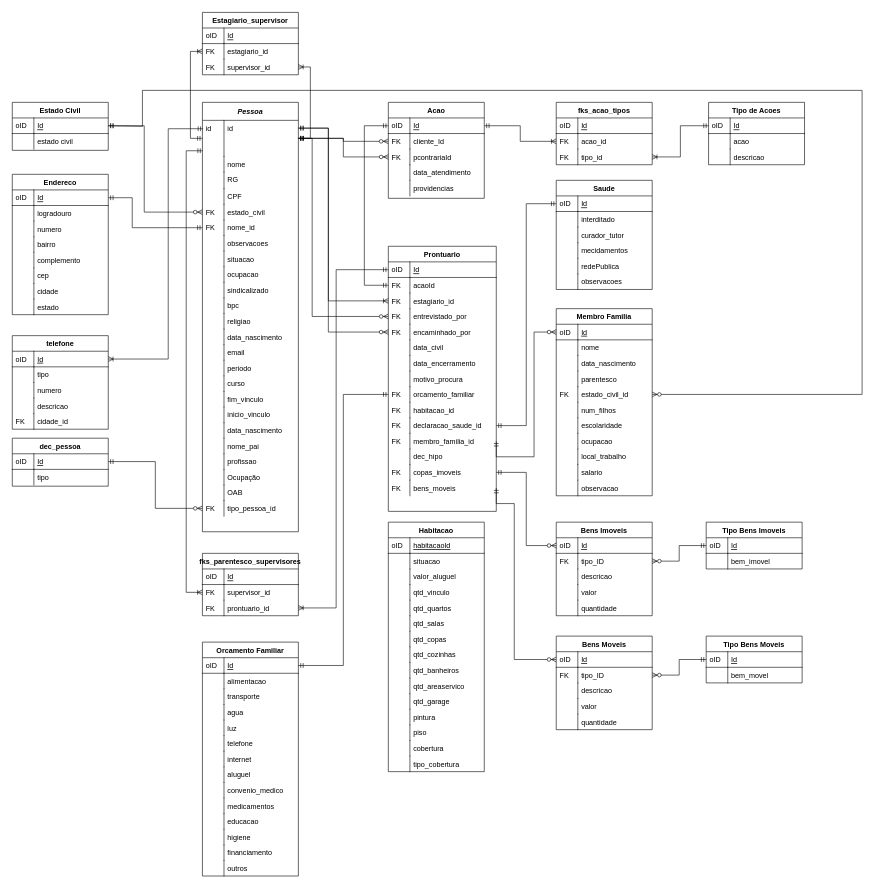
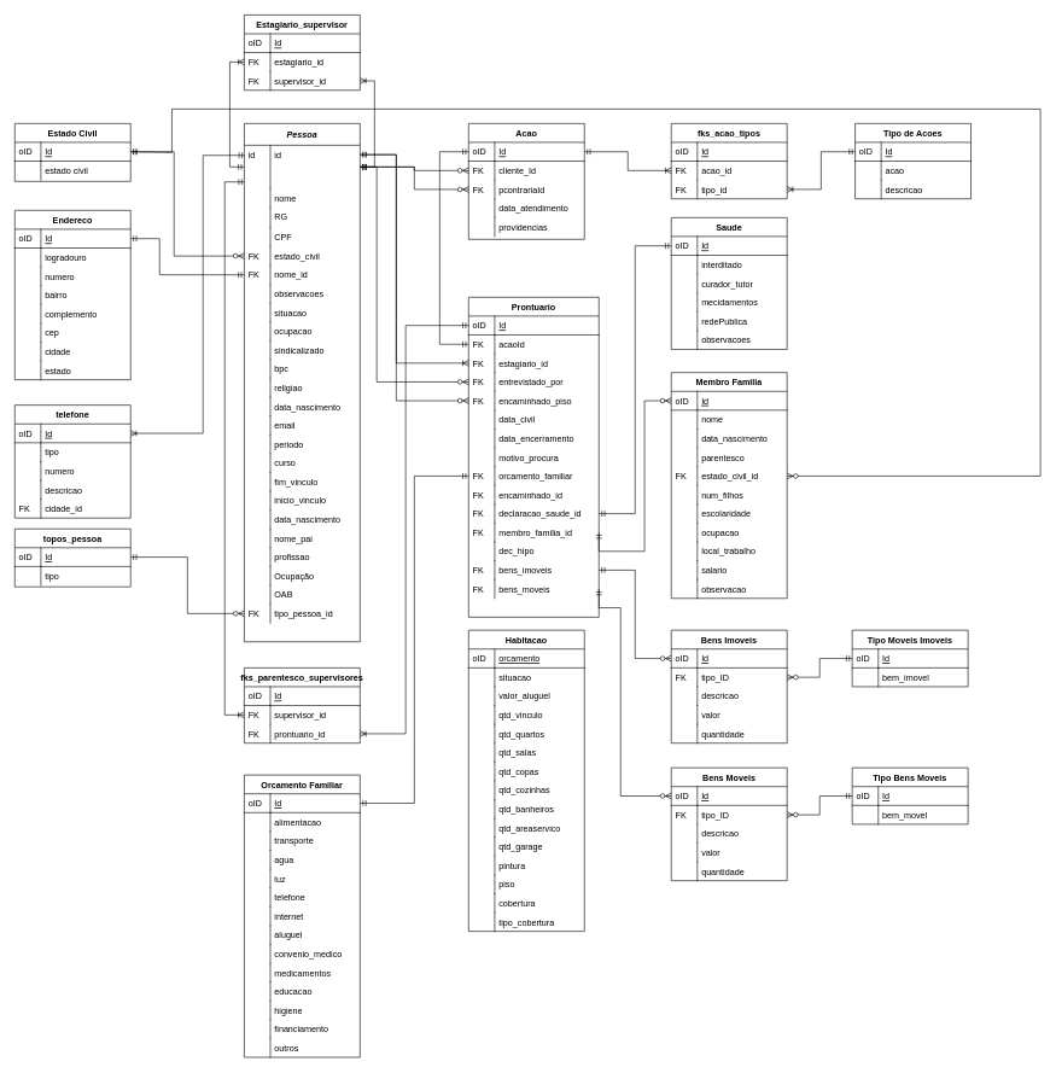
- <mxCell id="123" value="encaminhado_por" style="shape=partialRectangle;top=0;left=0;right=0;bottom=0;align=left;verticalAlign=top;fillColor=none;spacingLeft=40;spacingRight=4;overflow=hidden;rotatable=0;points=[[0,0.5],[1,0.5]];portConstraint=eastwest;dropTarget=0;rounded=0;shadow=0;strokeWidth=1;" parent="114" vertex="1"><mxGeometry y="130" width="180" height="26" as="geometry" /></mxCell>
+ <mxCell id="123" value="encaminhado_piso" style="shape=partialRectangle;top=0;left=0;right=0;bottom=0;align=left;verticalAlign=top;fillColor=none;spacingLeft=40;spacingRight=4;overflow=hidden;rotatable=0;points=[[0,0.5],[1,0.5]];portConstraint=eastwest;dropTarget=0;rounded=0;shadow=0;strokeWidth=1;" parent="114" vertex="1"><mxGeometry y="130" width="180" height="26" as="geometry" /></mxCell>
- <mxCell id="133" value="habitacao_id" style="shape=partialRectangle;top=0;left=0;right=0;bottom=0;align=left;verticalAlign=top;fillColor=none;spacingLeft=40;spacingRight=4;overflow=hidden;rotatable=0;points=[[0,0.5],[1,0.5]];portConstraint=eastwest;dropTarget=0;rounded=0;shadow=0;strokeWidth=1;" parent="114" vertex="1"><mxGeometry y="260" width="180" height="26" as="geometry" /></mxCell>
+ <mxCell id="133" value="encaminhado_id" style="shape=partialRectangle;top=0;left=0;right=0;bottom=0;align=left;verticalAlign=top;fillColor=none;spacingLeft=40;spacingRight=4;overflow=hidden;rotatable=0;points=[[0,0.5],[1,0.5]];portConstraint=eastwest;dropTarget=0;rounded=0;shadow=0;strokeWidth=1;" parent="114" vertex="1"><mxGeometry y="260" width="180" height="26" as="geometry" /></mxCell>
- <mxCell id="290" value="dec_pessoa" style="swimlane;fontStyle=1;childLayout=stackLayout;horizontal=1;startSize=26;horizontalStack=0;resizeParent=1;resizeLast=0;collapsible=1;marginBottom=0;rounded=0;shadow=0;strokeWidth=1;" parent="1" vertex="1"><mxGeometry x="20" y="730" width="160" height="80" as="geometry"><mxRectangle x="260" y="270" width="160" height="26" as="alternateBounds" /></mxGeometry></mxCell>
+ <mxCell id="290" value="topos_pessoa" style="swimlane;fontStyle=1;childLayout=stackLayout;horizontal=1;startSize=26;horizontalStack=0;resizeParent=1;resizeLast=0;collapsible=1;marginBottom=0;rounded=0;shadow=0;strokeWidth=1;" parent="1" vertex="1"><mxGeometry x="20" y="730" width="160" height="80" as="geometry"><mxRectangle x="260" y="270" width="160" height="26" as="alternateBounds" /></mxGeometry></mxCell>
- <mxCell id="141" value="copas_imoveis" style="shape=partialRectangle;top=0;left=0;right=0;bottom=0;align=left;verticalAlign=top;fillColor=none;spacingLeft=40;spacingRight=4;overflow=hidden;rotatable=0;points=[[0,0.5],[1,0.5]];portConstraint=eastwest;dropTarget=0;rounded=0;shadow=0;strokeWidth=1;" parent="114" vertex="1"><mxGeometry y="364" width="180" height="26" as="geometry" /></mxCell>
+ <mxCell id="141" value="bens_imoveis" style="shape=partialRectangle;top=0;left=0;right=0;bottom=0;align=left;verticalAlign=top;fillColor=none;spacingLeft=40;spacingRight=4;overflow=hidden;rotatable=0;points=[[0,0.5],[1,0.5]];portConstraint=eastwest;dropTarget=0;rounded=0;shadow=0;strokeWidth=1;" parent="114" vertex="1"><mxGeometry y="364" width="180" height="26" as="geometry" /></mxCell>
- <mxCell id="283" value="Tipo Bens Imoveis" style="swimlane;fontStyle=1;childLayout=stackLayout;horizontal=1;startSize=26;horizontalStack=0;resizeParent=1;resizeLast=0;collapsible=1;marginBottom=0;rounded=0;shadow=0;strokeWidth=1;" parent="1" vertex="1"><mxGeometry x="1177" y="870" width="160" height="78" as="geometry"><mxRectangle x="260" y="270" width="160" height="26" as="alternateBounds" /></mxGeometry></mxCell>
+ <mxCell id="283" value="Tipo Moveis Imoveis" style="swimlane;fontStyle=1;childLayout=stackLayout;horizontal=1;startSize=26;horizontalStack=0;resizeParent=1;resizeLast=0;collapsible=1;marginBottom=0;rounded=0;shadow=0;strokeWidth=1;" parent="1" vertex="1"><mxGeometry x="1177" y="870" width="160" height="78" as="geometry"><mxRectangle x="260" y="270" width="160" height="26" as="alternateBounds" /></mxGeometry></mxCell>
- <mxCell id="177" value="habitacaoId" style="shape=partialRectangle;top=0;left=0;right=0;bottom=1;align=left;verticalAlign=top;fillColor=none;spacingLeft=40;spacingRight=4;overflow=hidden;rotatable=0;points=[[0,0.5],[1,0.5]];portConstraint=eastwest;dropTarget=0;rounded=0;shadow=0;strokeWidth=1;fontStyle=4" parent="176" vertex="1"><mxGeometry y="26" width="160" height="26" as="geometry" /></mxCell>
+ <mxCell id="177" value="orcamento" style="shape=partialRectangle;top=0;left=0;right=0;bottom=1;align=left;verticalAlign=top;fillColor=none;spacingLeft=40;spacingRight=4;overflow=hidden;rotatable=0;points=[[0,0.5],[1,0.5]];portConstraint=eastwest;dropTarget=0;rounded=0;shadow=0;strokeWidth=1;fontStyle=4" parent="176" vertex="1"><mxGeometry y="26" width="160" height="26" as="geometry" /></mxCell>
